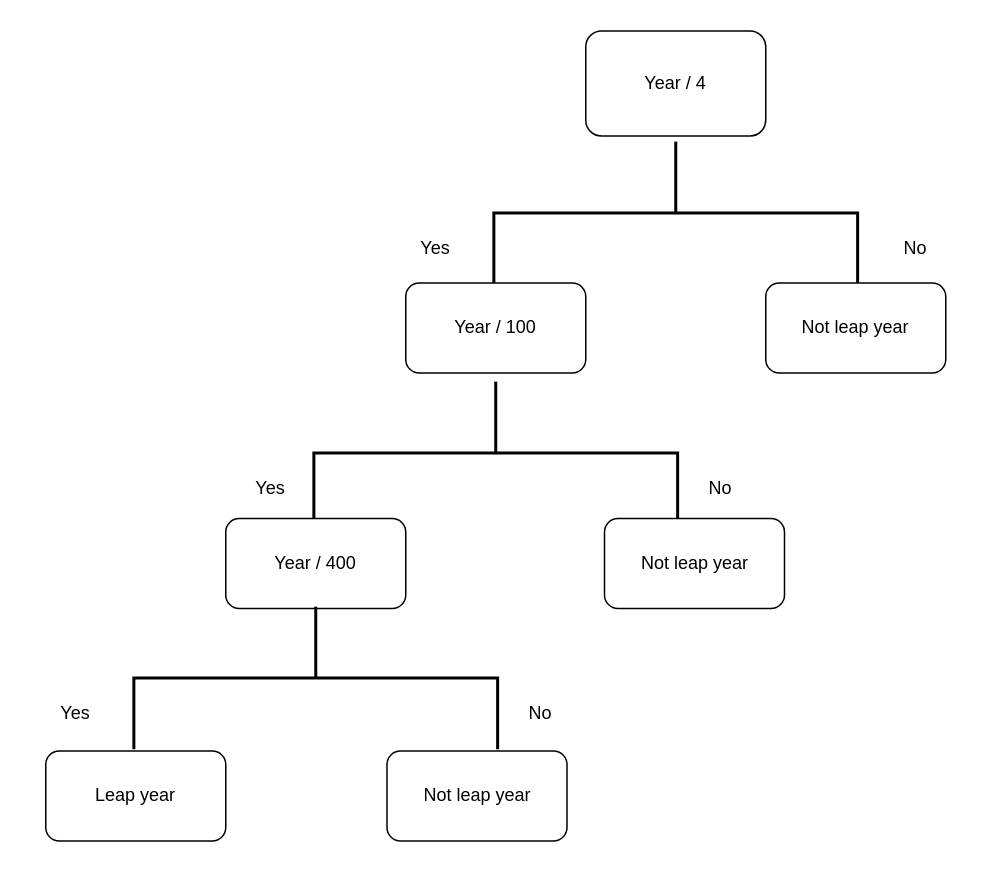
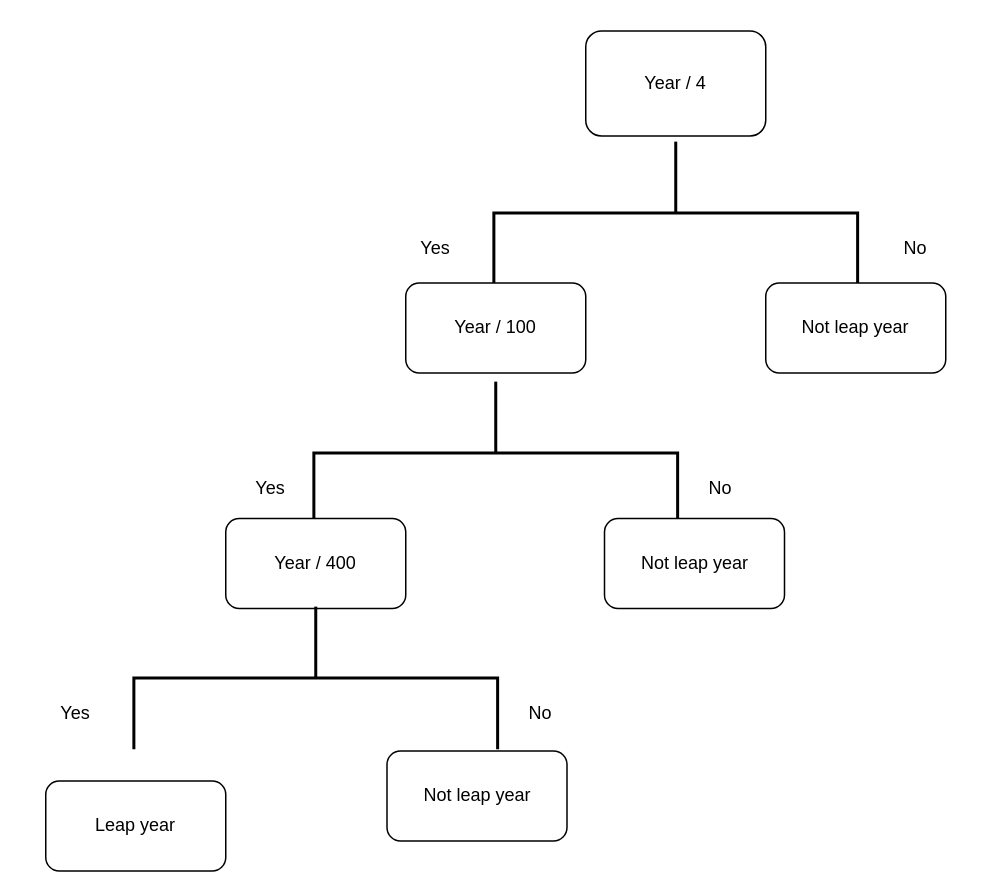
- <mxCell id="16" value="Leap year" style="rounded=1;whiteSpace=wrap;html=1;" vertex="1" parent="1"><mxGeometry x="30" y="500" width="120" height="60" as="geometry" /></mxCell>
+ <mxCell id="16" value="Leap year" style="rounded=1;whiteSpace=wrap;html=1;" vertex="1" parent="1"><mxGeometry x="30" y="520" width="120" height="60" as="geometry" /></mxCell>
